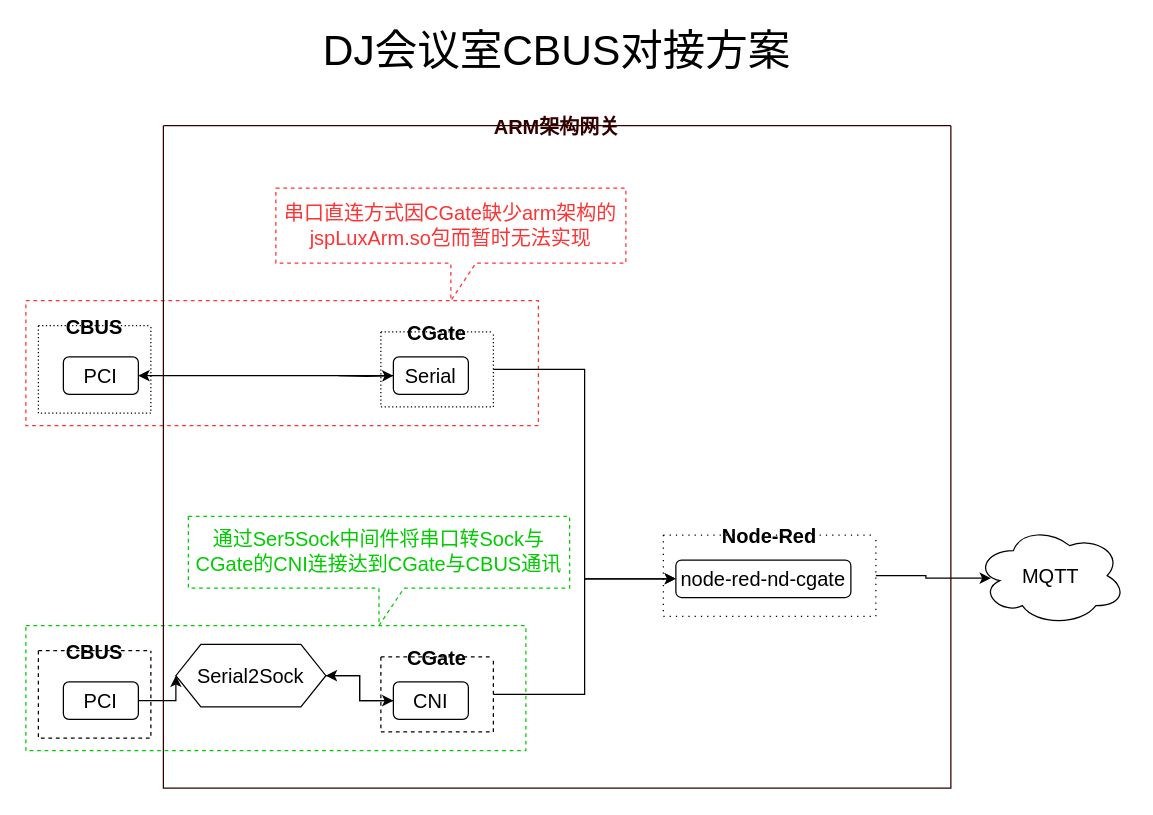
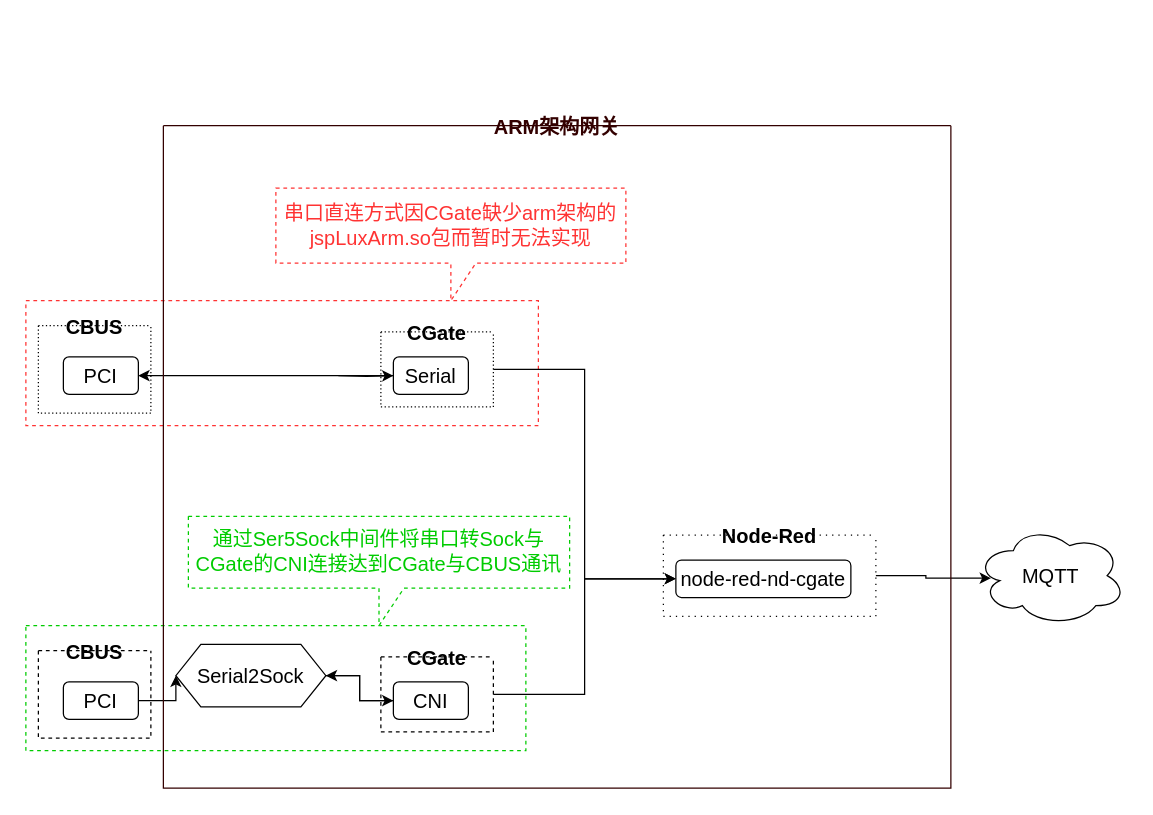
- <mxCell id="4" value="DJ会议室CBUS对接方案" style="text;html=1;strokeColor=none;fillColor=none;align=center;verticalAlign=middle;whiteSpace=wrap;rounded=0;fontSize=34;" vertex="1" parent="1"><mxGeometry x="150" y="20" width="590" height="40" as="geometry" /></mxCell>
